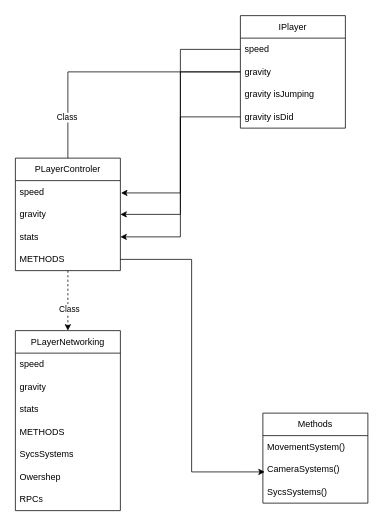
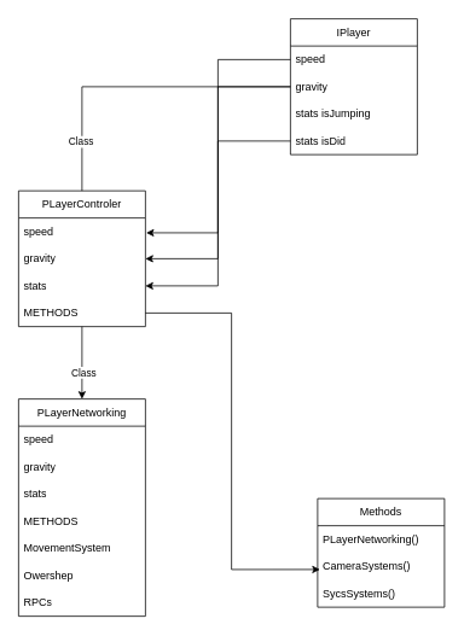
- <mxCell id="5" value="gravity isJumping" style="text;strokeColor=none;fillColor=none;align=left;verticalAlign=middle;spacingLeft=4;spacingRight=4;overflow=hidden;points=[[0,0.5],[1,0.5]];portConstraint=eastwest;rotatable=0;whiteSpace=wrap;html=1;" vertex="1" parent="2"><mxGeometry y="90" width="140" height="30" as="geometry" /></mxCell>
+ <mxCell id="5" value="stats isJumping" style="text;strokeColor=none;fillColor=none;align=left;verticalAlign=middle;spacingLeft=4;spacingRight=4;overflow=hidden;points=[[0,0.5],[1,0.5]];portConstraint=eastwest;rotatable=0;whiteSpace=wrap;html=1;" vertex="1" parent="2"><mxGeometry y="90" width="140" height="30" as="geometry" /></mxCell>
- <mxCell id="6" value="gravity isDid" style="text;strokeColor=none;fillColor=none;align=left;verticalAlign=middle;spacingLeft=4;spacingRight=4;overflow=hidden;points=[[0,0.5],[1,0.5]];portConstraint=eastwest;rotatable=0;whiteSpace=wrap;html=1;" vertex="1" parent="2"><mxGeometry y="120" width="140" height="30" as="geometry" /></mxCell>
+ <mxCell id="6" value="stats isDid" style="text;strokeColor=none;fillColor=none;align=left;verticalAlign=middle;spacingLeft=4;spacingRight=4;overflow=hidden;points=[[0,0.5],[1,0.5]];portConstraint=eastwest;rotatable=0;whiteSpace=wrap;html=1;" vertex="1" parent="2"><mxGeometry y="120" width="140" height="30" as="geometry" /></mxCell>
- <mxCell id="7" value="" style="edgeStyle=orthogonalEdgeStyle;rounded=0;orthogonalLoop=1;jettySize=auto;html=1;dashed=1;" edge="1" parent="1" source="9" target="23"><mxGeometry relative="1" as="geometry" /></mxCell>
+ <mxCell id="7" value="" style="edgeStyle=orthogonalEdgeStyle;rounded=0;orthogonalLoop=1;jettySize=auto;html=1;" edge="1" parent="1" source="9" target="23"><mxGeometry relative="1" as="geometry" /></mxCell>
- <mxCell id="20" value="MovementSystem()" style="text;strokeColor=none;fillColor=none;align=left;verticalAlign=middle;spacingLeft=4;spacingRight=4;overflow=hidden;points=[[0,0.5],[1,0.5]];portConstraint=eastwest;rotatable=0;whiteSpace=wrap;html=1;" vertex="1" parent="19"><mxGeometry y="30" width="140" height="30" as="geometry" /></mxCell>
+ <mxCell id="20" value="PLayerNetworking()" style="text;strokeColor=none;fillColor=none;align=left;verticalAlign=middle;spacingLeft=4;spacingRight=4;overflow=hidden;points=[[0,0.5],[1,0.5]];portConstraint=eastwest;rotatable=0;whiteSpace=wrap;html=1;" vertex="1" parent="19"><mxGeometry y="30" width="140" height="30" as="geometry" /></mxCell>
- <mxCell id="28" value="SycsSystems" style="text;strokeColor=none;fillColor=none;align=left;verticalAlign=middle;spacingLeft=4;spacingRight=4;overflow=hidden;points=[[0,0.5],[1,0.5]];portConstraint=eastwest;rotatable=0;whiteSpace=wrap;html=1;" vertex="1" parent="23"><mxGeometry y="150" width="140" height="30" as="geometry" /></mxCell>
+ <mxCell id="28" value="MovementSystem" style="text;strokeColor=none;fillColor=none;align=left;verticalAlign=middle;spacingLeft=4;spacingRight=4;overflow=hidden;points=[[0,0.5],[1,0.5]];portConstraint=eastwest;rotatable=0;whiteSpace=wrap;html=1;" vertex="1" parent="23"><mxGeometry y="150" width="140" height="30" as="geometry" /></mxCell>
